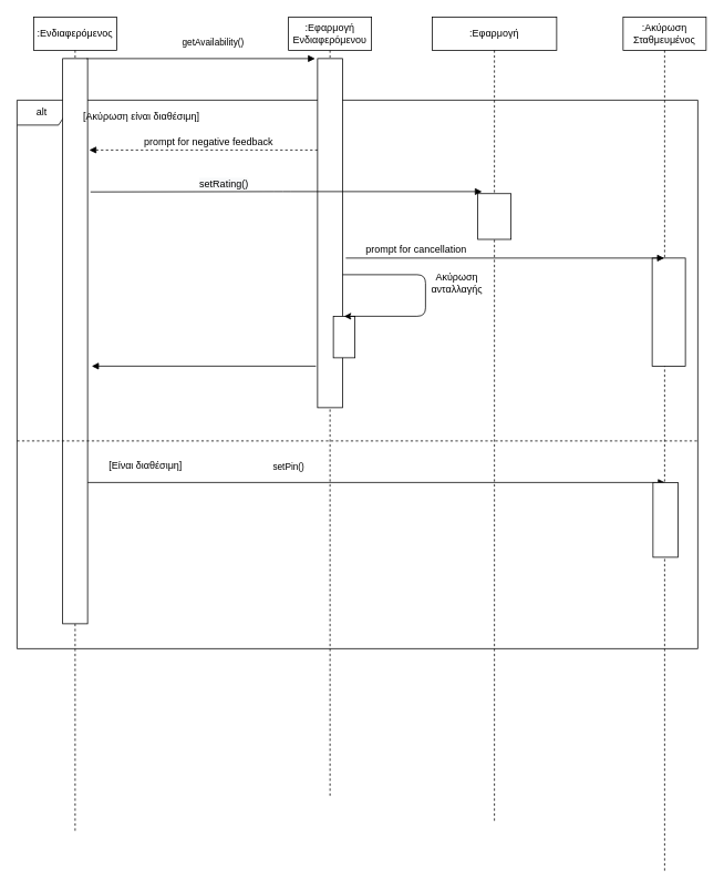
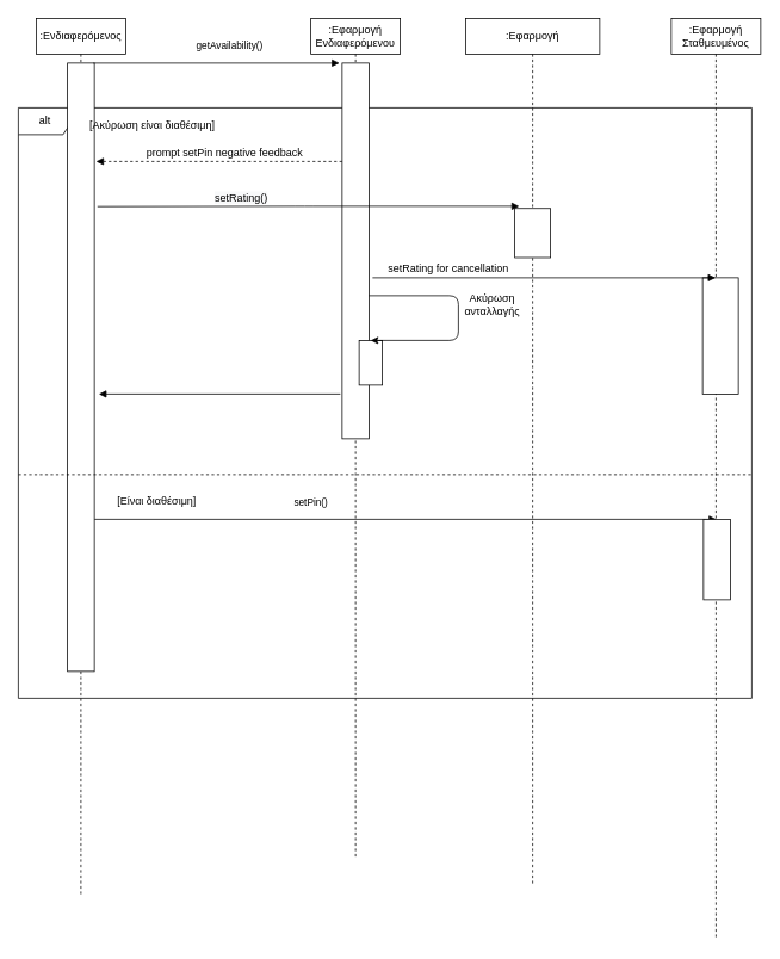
- <mxCell id="3" value=":Ακύρωση Σταθμευμένος " style="shape=umlLifeline;perimeter=lifelinePerimeter;whiteSpace=wrap;html=1;container=1;collapsible=0;recursiveResize=0;outlineConnect=0;" vertex="1" parent="1"><mxGeometry x="750" y="20" width="100" height="1030" as="geometry" /></mxCell>
+ <mxCell id="3" value=":Εφαρμογή Σταθμευμένος " style="shape=umlLifeline;perimeter=lifelinePerimeter;whiteSpace=wrap;html=1;container=1;collapsible=0;recursiveResize=0;outlineConnect=0;" vertex="1" parent="1"><mxGeometry x="750" y="20" width="100" height="1030" as="geometry" /></mxCell>
- <mxCell id="14" value="prompt for negative feedback" style="text;html=1;strokeColor=none;fillColor=none;align=center;verticalAlign=middle;whiteSpace=wrap;rounded=0;dashed=1;" vertex="1" parent="1"><mxGeometry x="120" y="160" width="262" height="20" as="geometry" /></mxCell>
+ <mxCell id="14" value="prompt setPin negative feedback" style="text;html=1;strokeColor=none;fillColor=none;align=center;verticalAlign=middle;whiteSpace=wrap;rounded=0;dashed=1;" vertex="1" parent="1"><mxGeometry x="120" y="160" width="262" height="20" as="geometry" /></mxCell>
- <mxCell id="17" value="prompt for cancellation" style="text;html=1;strokeColor=none;fillColor=none;align=center;verticalAlign=middle;whiteSpace=wrap;rounded=0;" vertex="1" parent="1"><mxGeometry x="401" y="290" width="200" height="20" as="geometry" /></mxCell>
+ <mxCell id="17" value="setRating for cancellation" style="text;html=1;strokeColor=none;fillColor=none;align=center;verticalAlign=middle;whiteSpace=wrap;rounded=0;" vertex="1" parent="1"><mxGeometry x="401" y="290" width="200" height="20" as="geometry" /></mxCell>
